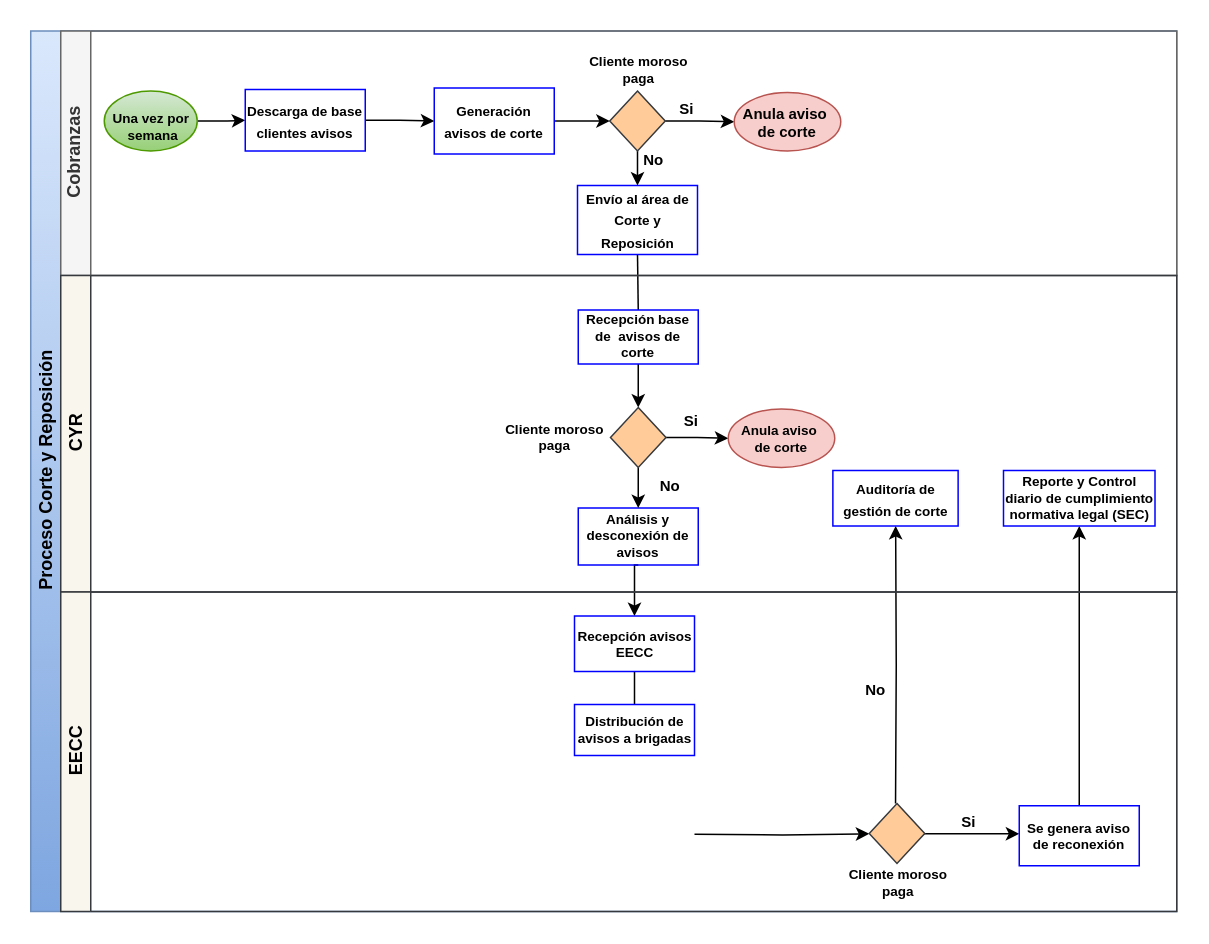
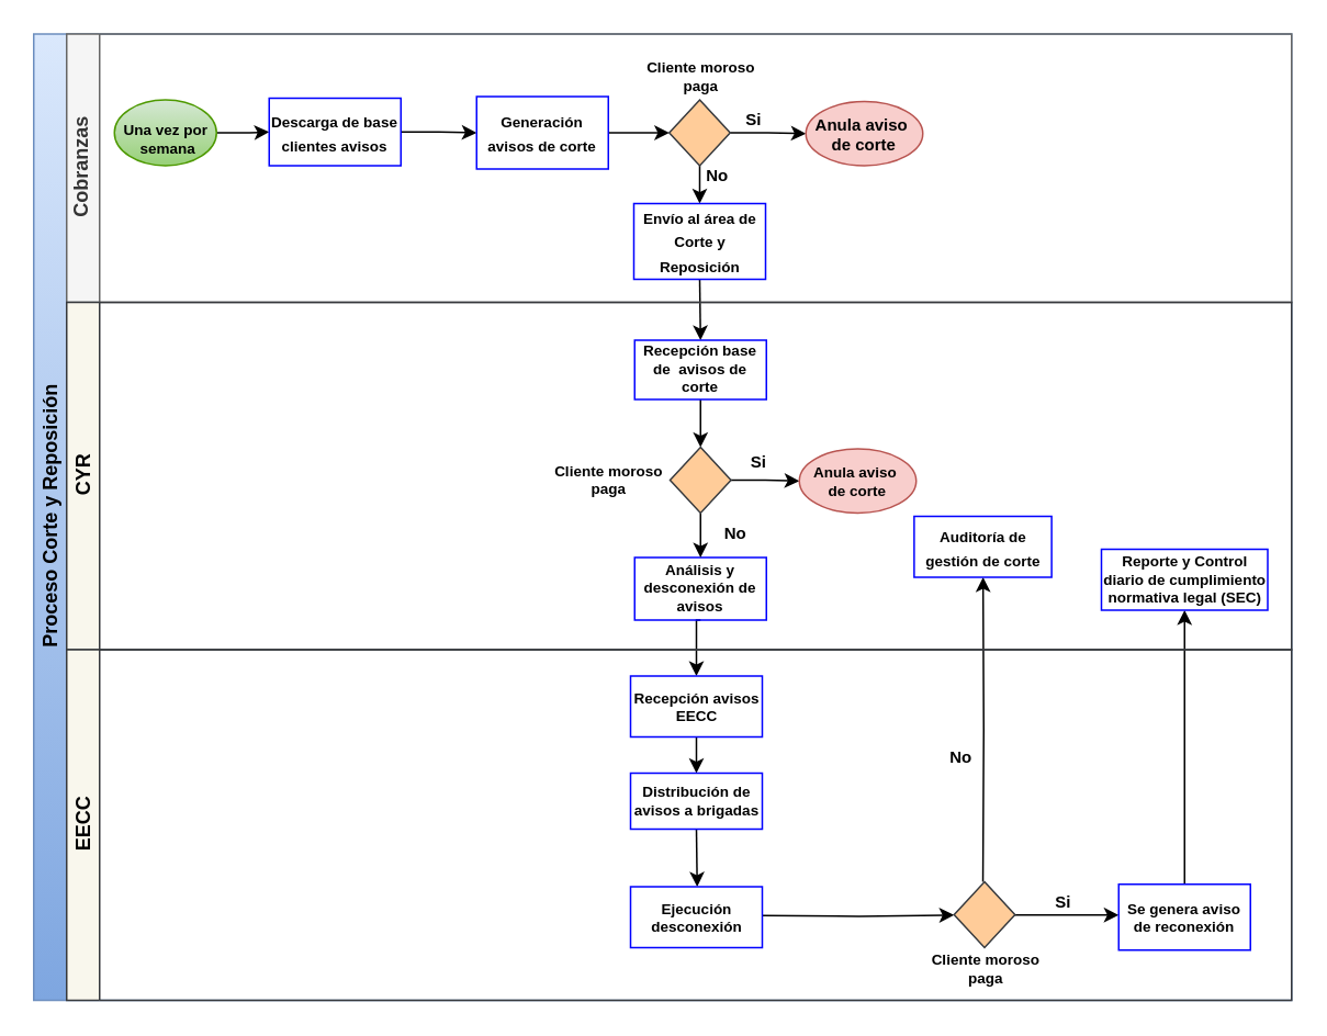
- <mxCell id="3" style="edgeStyle=orthogonalEdgeStyle;rounded=0;orthogonalLoop=1;jettySize=auto;html=1;exitX=0.5;exitY=1;exitDx=0;exitDy=0;entryX=0.5;entryY=0;entryDx=0;entryDy=0;endArrow=none;" edge="1" parent="2" source="20" target="25"><mxGeometry relative="1" as="geometry" /></mxCell>
+ <mxCell id="3" style="edgeStyle=orthogonalEdgeStyle;rounded=0;orthogonalLoop=1;jettySize=auto;html=1;exitX=0.5;exitY=1;exitDx=0;exitDy=0;entryX=0.5;entryY=0;entryDx=0;entryDy=0;" edge="1" parent="2" source="20" target="25"><mxGeometry relative="1" as="geometry" /></mxCell>
- <mxCell id="34" value="Reporte y Control diario de cumplimiento normativa legal (SEC)" style="whiteSpace=wrap;html=1;fontSize=9;fontColor=#000000;rounded=0;fillColor=none;strokeColor=#0000FF;fontStyle=1" vertex="1" parent="23"><mxGeometry x="628.5" y="130" width="101" height="37" as="geometry" /></mxCell>
+ <mxCell id="34" value="Reporte y Control diario de cumplimiento normativa legal (SEC)" style="whiteSpace=wrap;html=1;fontSize=9;fontColor=#000000;rounded=0;fillColor=none;strokeColor=#0000FF;fontStyle=1" vertex="1" parent="23"><mxGeometry x="628.5" y="150" width="101" height="37" as="geometry" /></mxCell>
- <mxCell id="37" style="edgeStyle=orthogonalEdgeStyle;rounded=0;orthogonalLoop=1;jettySize=auto;html=1;exitX=0.5;exitY=1;exitDx=0;exitDy=0;entryX=0.5;entryY=0;entryDx=0;entryDy=0;endArrow=none;" edge="1" parent="36" source="38" target="40"><mxGeometry relative="1" as="geometry" /></mxCell>
+ <mxCell id="37" style="edgeStyle=orthogonalEdgeStyle;rounded=0;orthogonalLoop=1;jettySize=auto;html=1;exitX=0.5;exitY=1;exitDx=0;exitDy=0;entryX=0.5;entryY=0;entryDx=0;entryDy=0;" edge="1" parent="36" source="38" target="40"><mxGeometry relative="1" as="geometry" /></mxCell>
+ <mxCell id="39" style="edgeStyle=orthogonalEdgeStyle;rounded=0;orthogonalLoop=1;jettySize=auto;html=1;exitX=0.5;exitY=1;exitDx=0;exitDy=0;entryX=0.506;entryY=0;entryDx=0;entryDy=0;entryPerimeter=0;" edge="1" parent="36" source="40" target="42"><mxGeometry relative="1" as="geometry"><mxPoint x="483" y="215" as="targetPoint" /></mxGeometry></mxCell>
+ <mxCell id="42" value="&lt;font&gt;Ejecución desconexión&lt;/font&gt;" style="rounded=0;whiteSpace=wrap;html=1;fontFamily=Helvetica;fontSize=9;fontColor=#000000;align=center;fillColor=none;strokeColor=#0000FF;fontStyle=1" vertex="1" parent="36"><mxGeometry x="342.5" y="144" width="80" height="37" as="geometry" /></mxCell>
